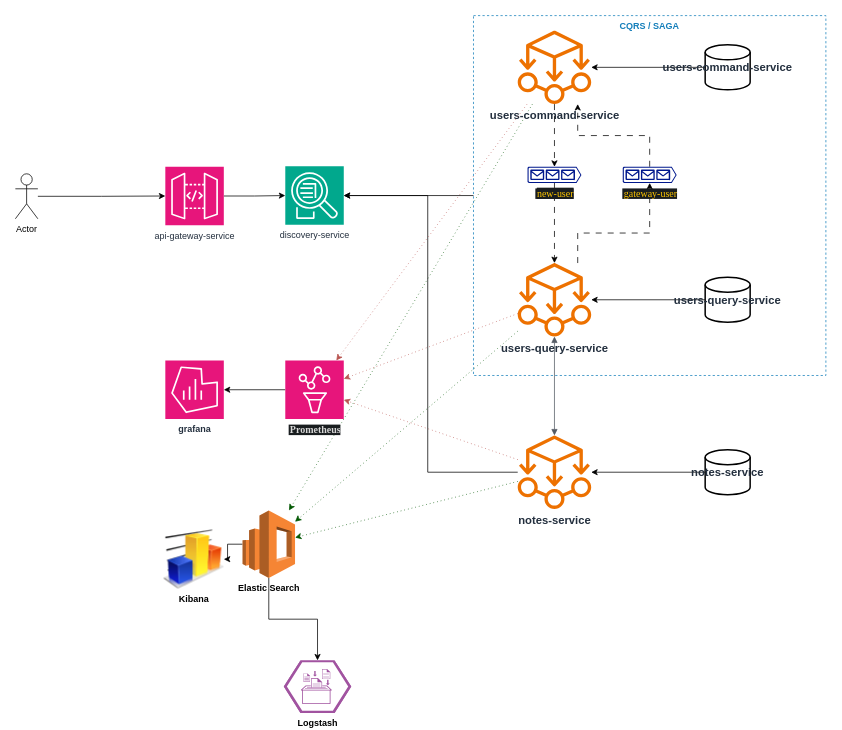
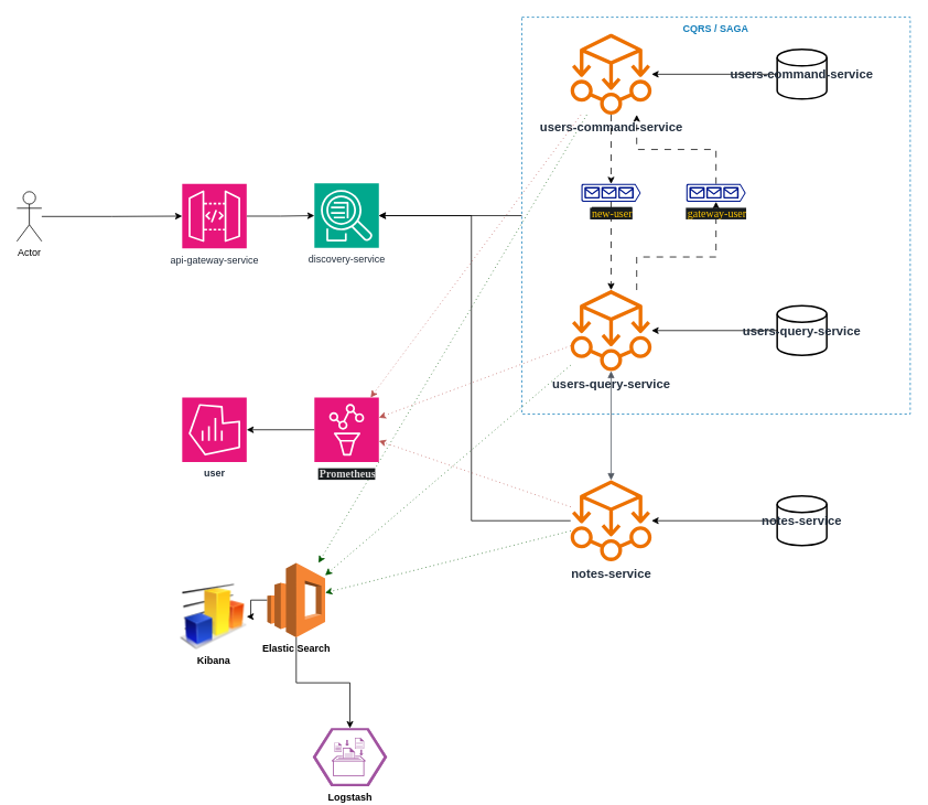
- <mxCell id="34" value="&lt;b&gt;grafana&lt;/b&gt;" style="sketch=0;points=[[0,0,0],[0.25,0,0],[0.5,0,0],[0.75,0,0],[1,0,0],[0,1,0],[0.25,1,0],[0.5,1,0],[0.75,1,0],[1,1,0],[0,0.25,0],[0,0.5,0],[0,0.75,0],[1,0.25,0],[1,0.5,0],[1,0.75,0]];points=[[0,0,0],[0.25,0,0],[0.5,0,0],[0.75,0,0],[1,0,0],[0,1,0],[0.25,1,0],[0.5,1,0],[0.75,1,0],[1,1,0],[0,0.25,0],[0,0.5,0],[0,0.75,0],[1,0.25,0],[1,0.5,0],[1,0.75,0]];outlineConnect=0;fontColor=#232F3E;fillColor=#E7157B;strokeColor=#ffffff;dashed=0;verticalLabelPosition=bottom;verticalAlign=top;align=center;html=1;fontSize=12;fontStyle=0;aspect=fixed;shape=mxgraph.aws4.resourceIcon;resIcon=mxgraph.aws4.managed_service_for_grafana;" vertex="1" parent="1"><mxGeometry x="220" y="480" width="78" height="78" as="geometry" /></mxCell>
+ <mxCell id="34" value="&lt;b&gt;user&lt;/b&gt;" style="sketch=0;points=[[0,0,0],[0.25,0,0],[0.5,0,0],[0.75,0,0],[1,0,0],[0,1,0],[0.25,1,0],[0.5,1,0],[0.75,1,0],[1,1,0],[0,0.25,0],[0,0.5,0],[0,0.75,0],[1,0.25,0],[1,0.5,0],[1,0.75,0]];points=[[0,0,0],[0.25,0,0],[0.5,0,0],[0.75,0,0],[1,0,0],[0,1,0],[0.25,1,0],[0.5,1,0],[0.75,1,0],[1,1,0],[0,0.25,0],[0,0.5,0],[0,0.75,0],[1,0.25,0],[1,0.5,0],[1,0.75,0]];outlineConnect=0;fontColor=#232F3E;fillColor=#E7157B;strokeColor=#ffffff;dashed=0;verticalLabelPosition=bottom;verticalAlign=top;align=center;html=1;fontSize=12;fontStyle=0;aspect=fixed;shape=mxgraph.aws4.resourceIcon;resIcon=mxgraph.aws4.managed_service_for_grafana;" vertex="1" parent="1"><mxGeometry x="220" y="480" width="78" height="78" as="geometry" /></mxCell>
